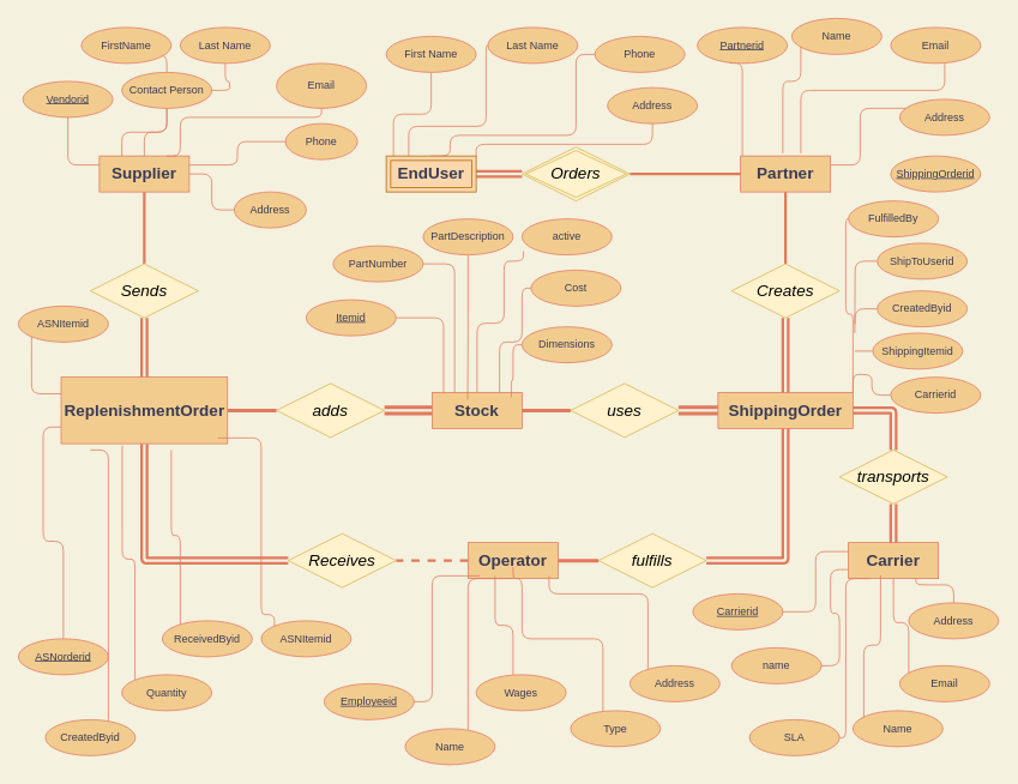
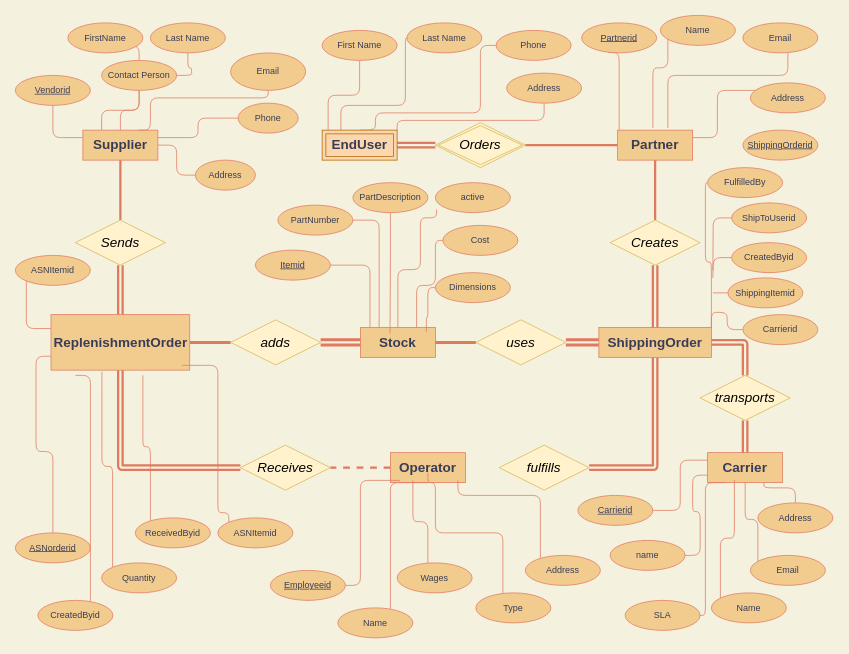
- <mxCell id="37" value="Vendorid" style="ellipse;whiteSpace=wrap;html=1;align=center;rounded=0;sketch=0;fontSize=12;fontColor=#393C56;strokeColor=#E07A5F;fillColor=#F2CC8F;fontStyle=4" parent="1" vertex="1"><mxGeometry x="25" y="90" width="100" height="40" as="geometry" /></mxCell>
+ <mxCell id="37" value="Vendorid" style="ellipse;whiteSpace=wrap;html=1;align=center;rounded=0;sketch=0;fontSize=12;fontColor=#393C56;strokeColor=#E07A5F;fillColor=#F2CC8F;fontStyle=4" parent="1" vertex="1"><mxGeometry x="20" y="100" width="100" height="40" as="geometry" /></mxCell>
- <mxCell id="14" style="edgeStyle=orthogonalEdgeStyle;curved=0;rounded=1;sketch=0;orthogonalLoop=1;jettySize=auto;html=1;entryX=0;entryY=0.5;entryDx=0;entryDy=0;fontSize=18;fontColor=#393C56;strokeColor=#E07A5F;fillColor=#F2CC8F;strokeWidth=4;endArrow=none;endFill=0;" parent="1" source="15" target="33" edge="1"><mxGeometry relative="1" as="geometry" /></mxCell>
